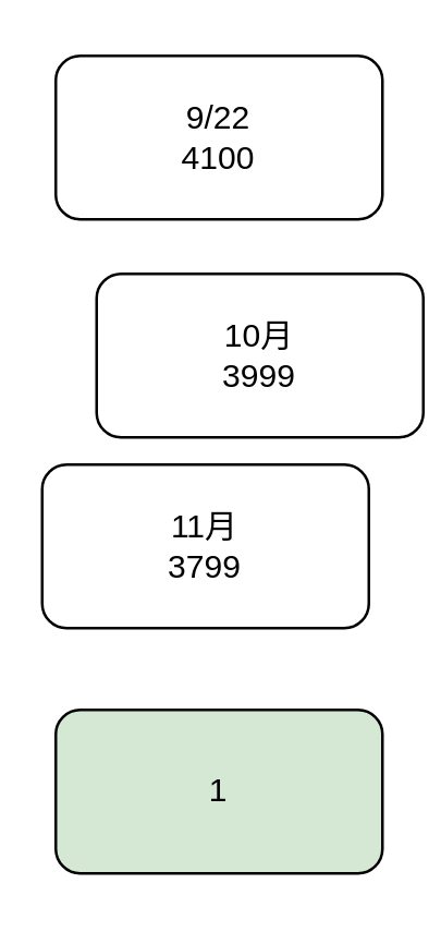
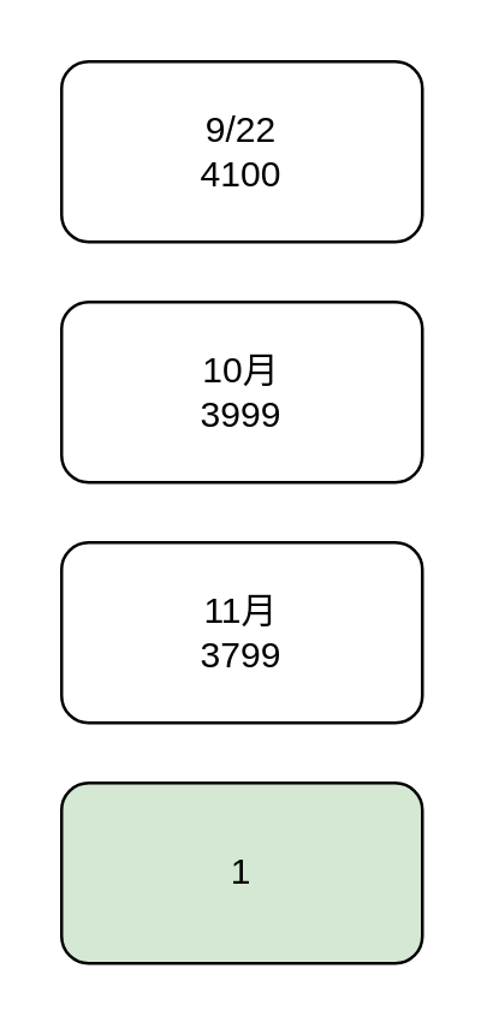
- <mxCell id="3" value="&lt;div&gt;10月&lt;/div&gt;&lt;div&gt;3999&lt;/div&gt;" style="rounded=1;whiteSpace=wrap;html=1;" vertex="1" parent="1"><mxGeometry x="35" y="100" width="120" height="60" as="geometry" /></mxCell>
+ <mxCell id="3" value="&lt;div&gt;10月&lt;/div&gt;&lt;div&gt;3999&lt;/div&gt;" style="rounded=1;whiteSpace=wrap;html=1;" vertex="1" parent="1"><mxGeometry x="20" y="100" width="120" height="60" as="geometry" /></mxCell>
- <mxCell id="4" value="&lt;div&gt;11月&lt;/div&gt;&lt;div&gt;3799&lt;/div&gt;" style="rounded=1;whiteSpace=wrap;html=1;" vertex="1" parent="1"><mxGeometry x="15" y="170" width="120" height="60" as="geometry" /></mxCell>
+ <mxCell id="4" value="&lt;div&gt;11月&lt;/div&gt;&lt;div&gt;3799&lt;/div&gt;" style="rounded=1;whiteSpace=wrap;html=1;" vertex="1" parent="1"><mxGeometry x="20" y="180" width="120" height="60" as="geometry" /></mxCell>
